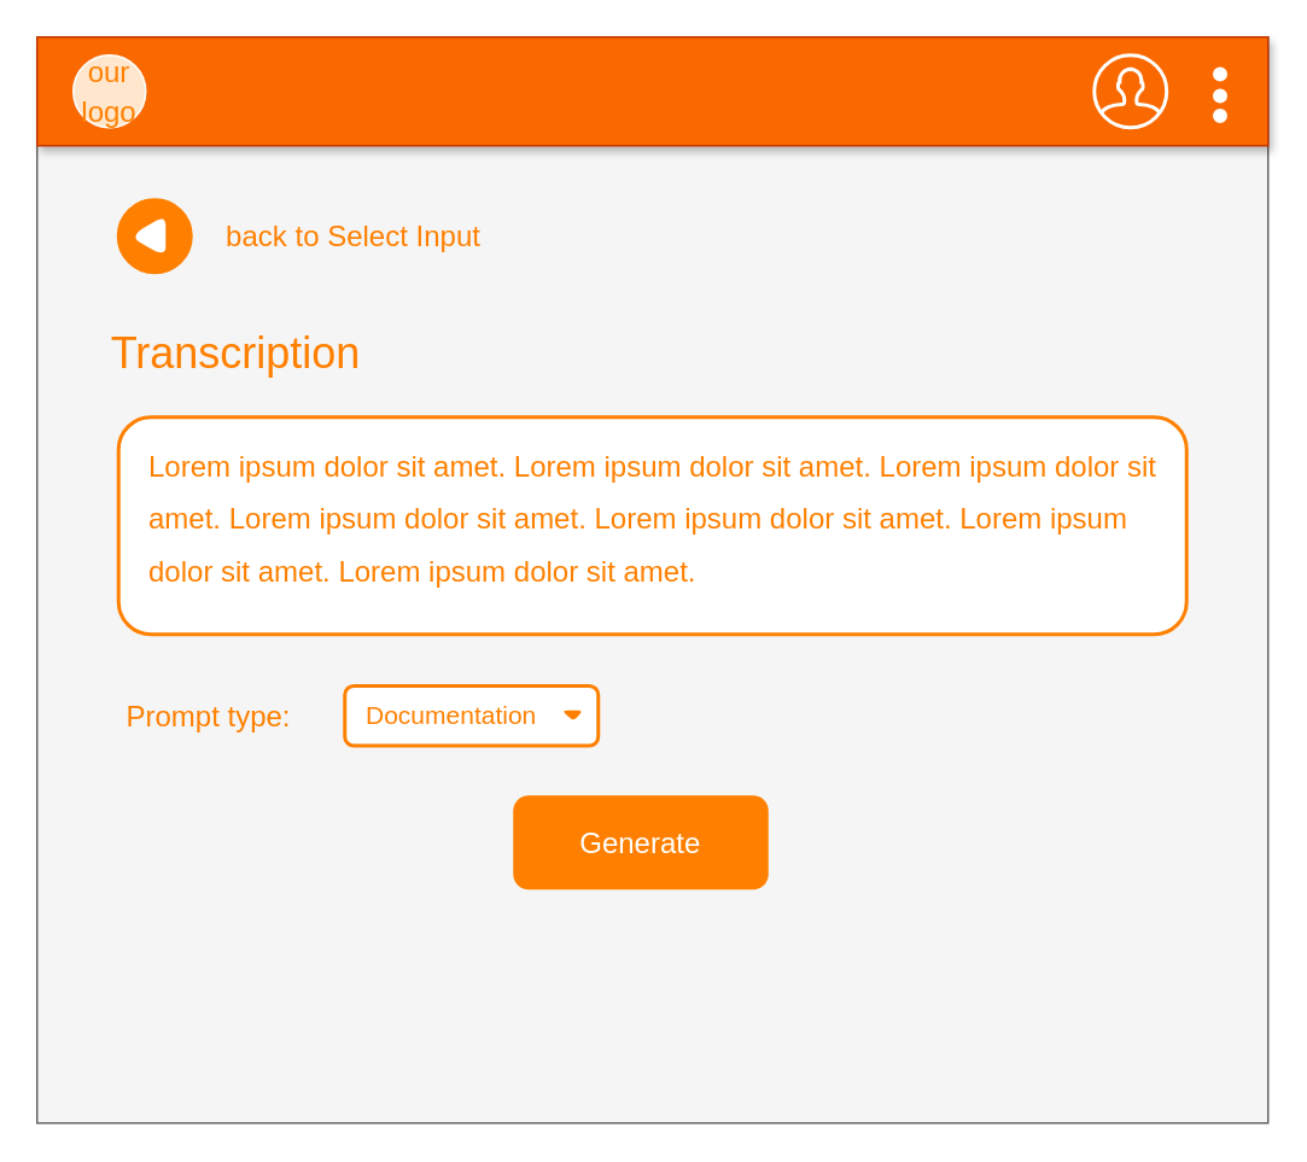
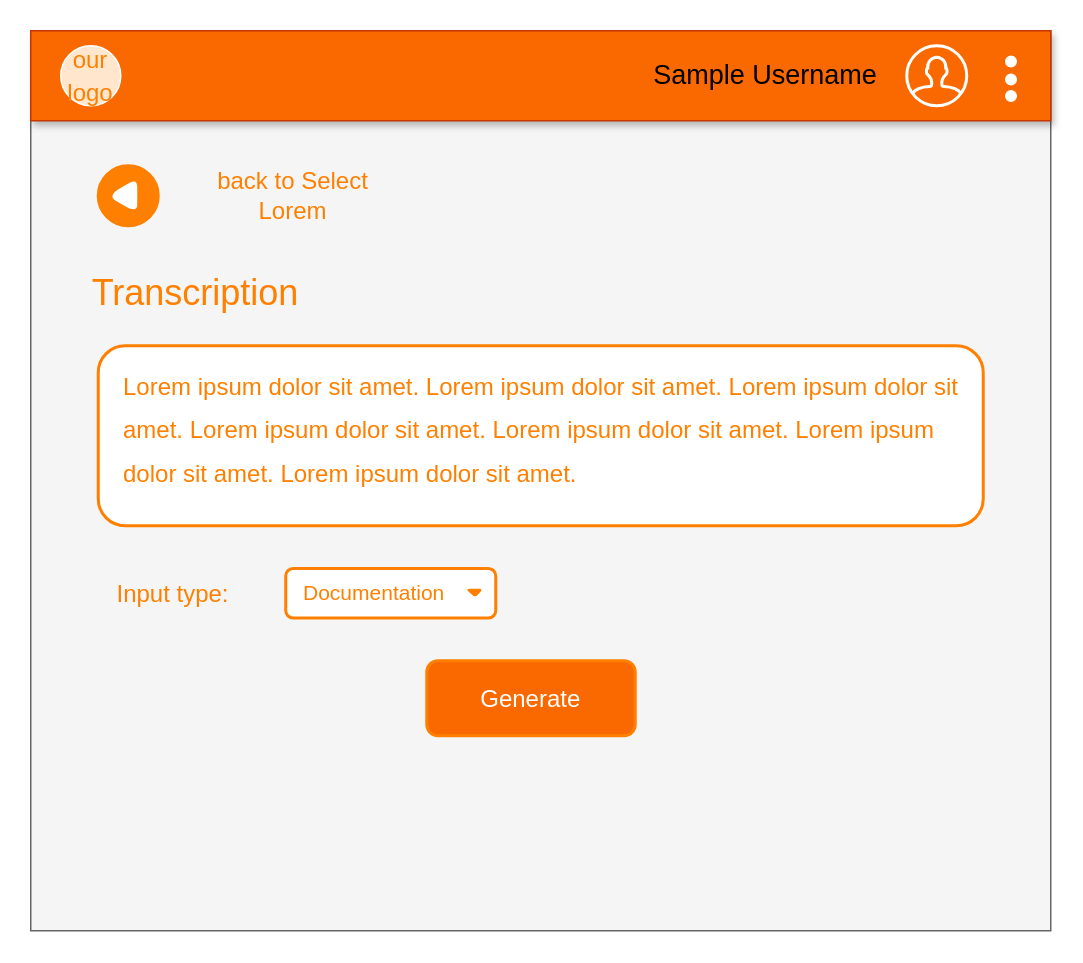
+ <mxCell id="4" value="Sample Username" style="text;html=1;strokeColor=none;fillColor=none;align=center;verticalAlign=middle;whiteSpace=wrap;rounded=0;shadow=1;fontSize=18;" vertex="1" parent="1"><mxGeometry x="430" y="35" width="160" height="30" as="geometry" /></mxCell>
- <mxCell id="16" value="&lt;font color=&quot;#ff8000&quot; style=&quot;font-size: 16px;&quot;&gt;back to Select Input&lt;/font&gt;" style="text;html=1;strokeColor=none;fillColor=none;align=center;verticalAlign=middle;whiteSpace=wrap;rounded=0;shadow=0;strokeWidth=2;fontSize=16;fontColor=#FFFFFF;" vertex="1" parent="1"><mxGeometry x="120" y="115" width="150" height="30" as="geometry" /></mxCell>
+ <mxCell id="16" value="&lt;font color=&quot;#ff8000&quot; style=&quot;font-size: 16px;&quot;&gt;back to Select Lorem&lt;/font&gt;" style="text;html=1;strokeColor=none;fillColor=none;align=center;verticalAlign=middle;whiteSpace=wrap;rounded=0;shadow=0;strokeWidth=2;fontSize=16;fontColor=#FFFFFF;" vertex="1" parent="1"><mxGeometry x="120" y="115" width="150" height="30" as="geometry" /></mxCell>
- <mxCell id="19" value="&lt;font color=&quot;#ff8000&quot; style=&quot;font-size: 16px;&quot;&gt;Prompt type:&lt;/font&gt;" style="text;html=1;strokeColor=none;fillColor=none;align=center;verticalAlign=middle;whiteSpace=wrap;rounded=0;shadow=0;strokeWidth=2;fontSize=16;fontColor=#FFFFFF;" vertex="1" parent="1"><mxGeometry x="65" y="380" width="100" height="30" as="geometry" /></mxCell>
+ <mxCell id="19" value="&lt;font color=&quot;#ff8000&quot; style=&quot;font-size: 16px;&quot;&gt;Input type:&lt;/font&gt;" style="text;html=1;strokeColor=none;fillColor=none;align=center;verticalAlign=middle;whiteSpace=wrap;rounded=0;shadow=0;strokeWidth=2;fontSize=16;fontColor=#FFFFFF;" vertex="1" parent="1"><mxGeometry x="65" y="380" width="100" height="30" as="geometry" /></mxCell>
- <mxCell id="11" value="&lt;font color=&quot;#ffffff&quot;&gt;Generate&lt;/font&gt;" style="rounded=1;whiteSpace=wrap;html=1;shadow=0;strokeColor=#FF8000;fontSize=16;fontColor=#FF8000;fillColor=#FF8000;strokeWidth=2;" vertex="1" parent="1"><mxGeometry x="284" y="440" width="139" height="50" as="geometry" /></mxCell>
+ <mxCell id="11" value="&lt;font color=&quot;#ffffff&quot;&gt;Generate&lt;/font&gt;" style="rounded=1;whiteSpace=wrap;html=1;shadow=0;strokeColor=#FF8000;fontSize=16;fontColor=#FF8000;fillColor=#fa6800;strokeWidth=2;" vertex="1" parent="1"><mxGeometry x="284" y="440" width="139" height="50" as="geometry" /></mxCell>
